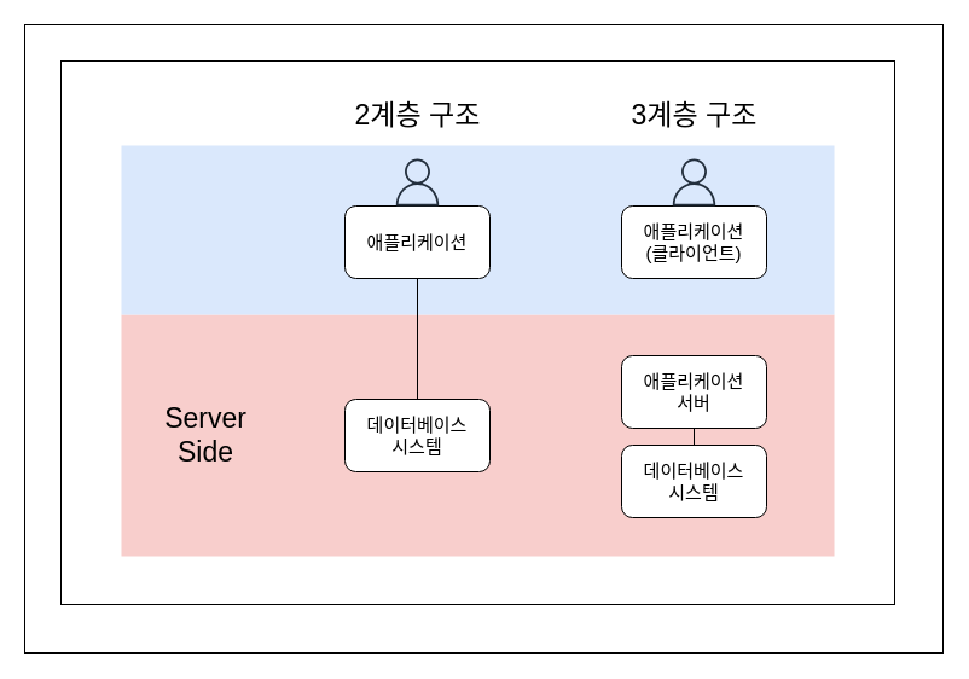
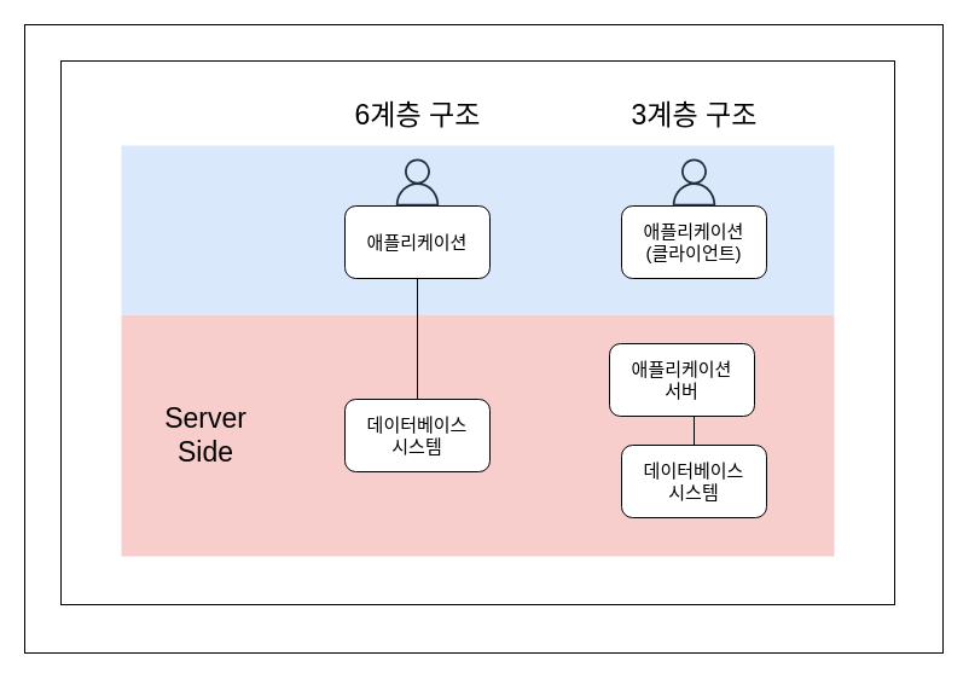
- <mxCell id="14" value="&lt;font style=&quot;font-size: 23px;&quot;&gt;2계층&amp;nbsp;&lt;/font&gt;&lt;span style=&quot;font-size: 23px; background-color: initial;&quot;&gt;구조&lt;/span&gt;" style="text;strokeColor=none;align=center;fillColor=none;html=1;verticalAlign=middle;whiteSpace=wrap;rounded=0;" vertex="1" parent="1"><mxGeometry x="277.5" y="80" width="135" height="30" as="geometry" /></mxCell>
+ <mxCell id="14" value="&lt;font style=&quot;font-size: 23px;&quot;&gt;6계층&amp;nbsp;&lt;/font&gt;&lt;span style=&quot;font-size: 23px; background-color: initial;&quot;&gt;구조&lt;/span&gt;" style="text;strokeColor=none;align=center;fillColor=none;html=1;verticalAlign=middle;whiteSpace=wrap;rounded=0;" vertex="1" parent="1"><mxGeometry x="277.5" y="80" width="135" height="30" as="geometry" /></mxCell>
- <mxCell id="13" value="애플리케이션&lt;div&gt;서버&lt;/div&gt;" style="rounded=1;whiteSpace=wrap;html=1;fontSize=15;" vertex="1" parent="1"><mxGeometry x="514" y="294" width="120" height="60" as="geometry" /></mxCell>
+ <mxCell id="13" value="애플리케이션&lt;div&gt;서버&lt;/div&gt;" style="rounded=1;whiteSpace=wrap;html=1;fontSize=15;" vertex="1" parent="1"><mxGeometry x="504" y="284" width="120" height="60" as="geometry" /></mxCell>
